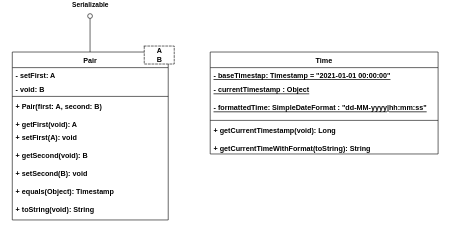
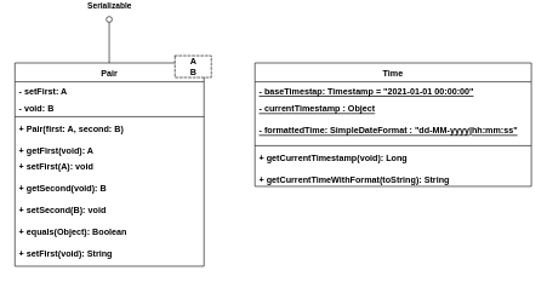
- <mxCell id="11" value="+ equals(Object): Timestamp" style="text;strokeColor=none;fillColor=none;align=left;verticalAlign=top;spacingLeft=4;spacingRight=4;overflow=hidden;rotatable=0;points=[[0,0.5],[1,0.5]];portConstraint=eastwest;fontStyle=1" parent="2" vertex="1"><mxGeometry y="220" width="260" height="30" as="geometry" /></mxCell>
+ <mxCell id="11" value="+ equals(Object): Boolean" style="text;strokeColor=none;fillColor=none;align=left;verticalAlign=top;spacingLeft=4;spacingRight=4;overflow=hidden;rotatable=0;points=[[0,0.5],[1,0.5]];portConstraint=eastwest;fontStyle=1" parent="2" vertex="1"><mxGeometry y="220" width="260" height="30" as="geometry" /></mxCell>
- <mxCell id="12" value="+ toString(void): String" style="text;strokeColor=none;fillColor=none;align=left;verticalAlign=top;spacingLeft=4;spacingRight=4;overflow=hidden;rotatable=0;points=[[0,0.5],[1,0.5]];portConstraint=eastwest;fontStyle=1" parent="2" vertex="1"><mxGeometry y="250" width="260" height="30" as="geometry" /></mxCell>
+ <mxCell id="12" value="+ setFirst(void): String" style="text;strokeColor=none;fillColor=none;align=left;verticalAlign=top;spacingLeft=4;spacingRight=4;overflow=hidden;rotatable=0;points=[[0,0.5],[1,0.5]];portConstraint=eastwest;fontStyle=1" parent="2" vertex="1"><mxGeometry y="250" width="260" height="30" as="geometry" /></mxCell>
